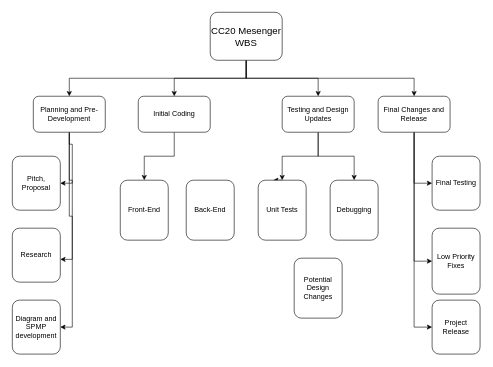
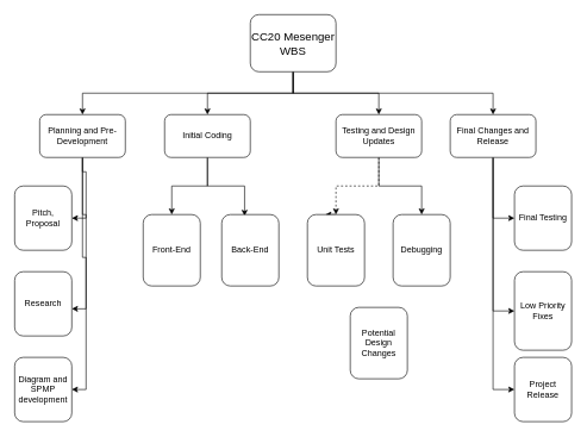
- <mxCell id="14" style="edgeStyle=orthogonalEdgeStyle;rounded=0;orthogonalLoop=1;jettySize=auto;html=1;exitX=0.5;exitY=1;exitDx=0;exitDy=0;" edge="1" parent="1" source="16" target="27"><mxGeometry relative="1" as="geometry" /></mxCell>
+ <mxCell id="14" style="edgeStyle=orthogonalEdgeStyle;rounded=0;orthogonalLoop=1;jettySize=auto;html=1;exitX=0.5;exitY=1;exitDx=0;exitDy=0;dashed=1;" edge="1" parent="1" source="16" target="27"><mxGeometry relative="1" as="geometry" /></mxCell>
+ <mxCell id="12" style="edgeStyle=orthogonalEdgeStyle;rounded=0;orthogonalLoop=1;jettySize=auto;html=1;exitX=0.5;exitY=1;exitDx=0;exitDy=0;entryX=0.4;entryY=0.02;entryDx=0;entryDy=0;entryPerimeter=0;" edge="1" parent="1" source="13" target="25"><mxGeometry relative="1" as="geometry" /></mxCell>
